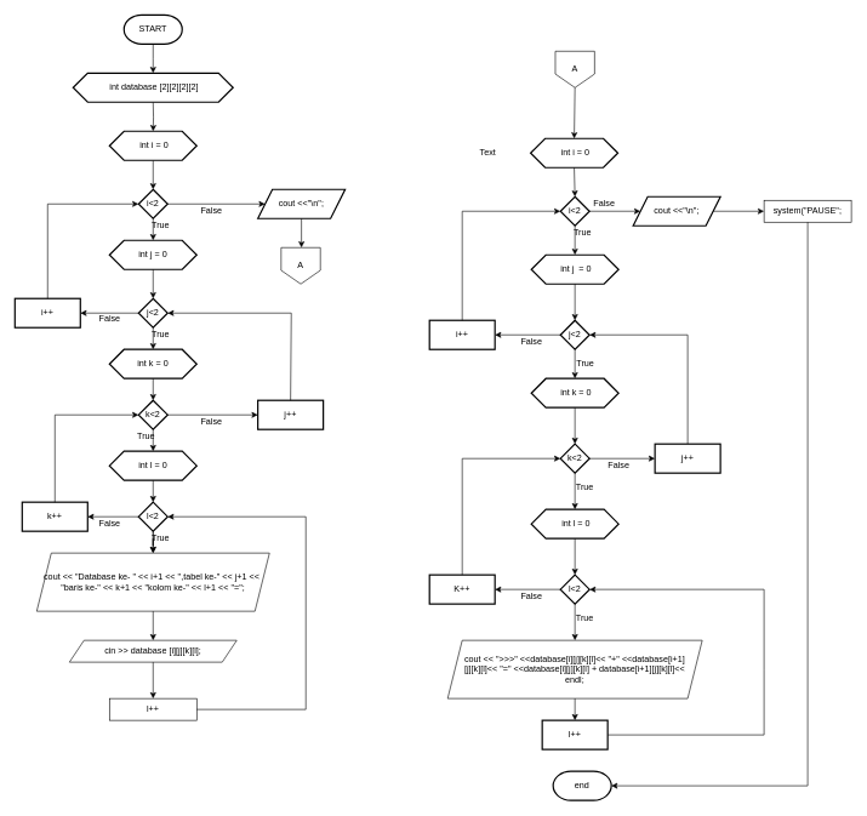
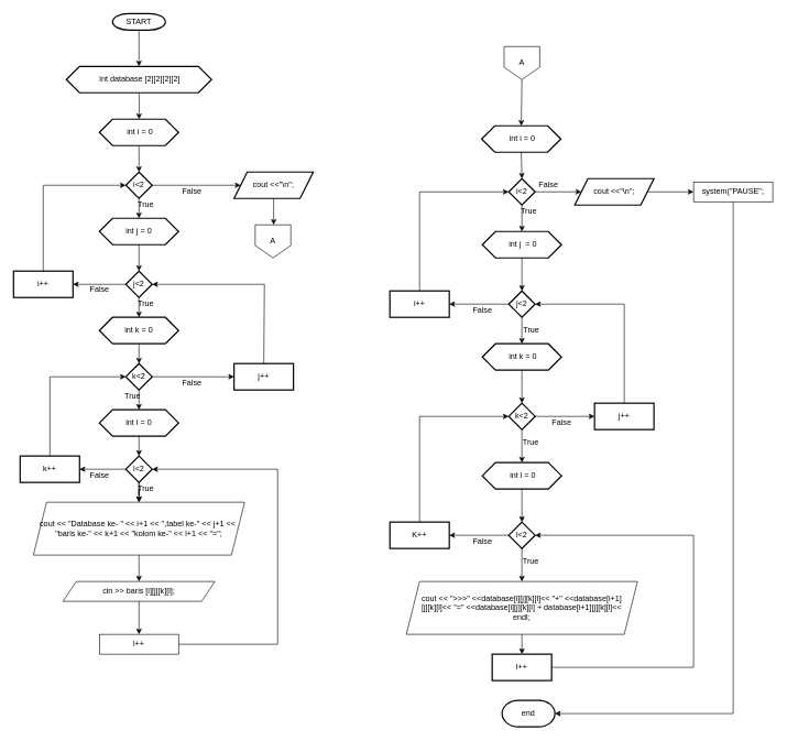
- <mxCell id="3" value="START" style="strokeWidth=2;html=1;shape=mxgraph.flowchart.terminator;whiteSpace=wrap;" parent="1" vertex="1"><mxGeometry x="170" y="20" width="80" height="40" as="geometry" /></mxCell>
+ <mxCell id="3" value="START" style="strokeWidth=2;html=1;shape=mxgraph.flowchart.terminator;whiteSpace=wrap;" parent="1" vertex="1"><mxGeometry x="170" y="20" width="80" height="25" as="geometry" /></mxCell>
- <mxCell id="77" value="Text" style="text;html=1;align=center;verticalAlign=middle;resizable=0;points=[];autosize=1;strokeColor=none;fillColor=none;" vertex="1" parent="1"><mxGeometry x="645" y="195" width="50" height="30" as="geometry" /></mxCell>
- <mxCell id="20" value="cin &amp;gt;&amp;gt; database [i][j][k][l];" style="shape=parallelogram;perimeter=parallelogramPerimeter;whiteSpace=wrap;html=1;fixedSize=1;" vertex="1" parent="1"><mxGeometry x="95" y="880" width="230" height="30" as="geometry" /></mxCell>
+ <mxCell id="20" value="cin &amp;gt;&amp;gt; baris [i][j][k][l];" style="shape=parallelogram;perimeter=parallelogramPerimeter;whiteSpace=wrap;html=1;fixedSize=1;" vertex="1" parent="1"><mxGeometry x="95" y="880" width="230" height="30" as="geometry" /></mxCell>
